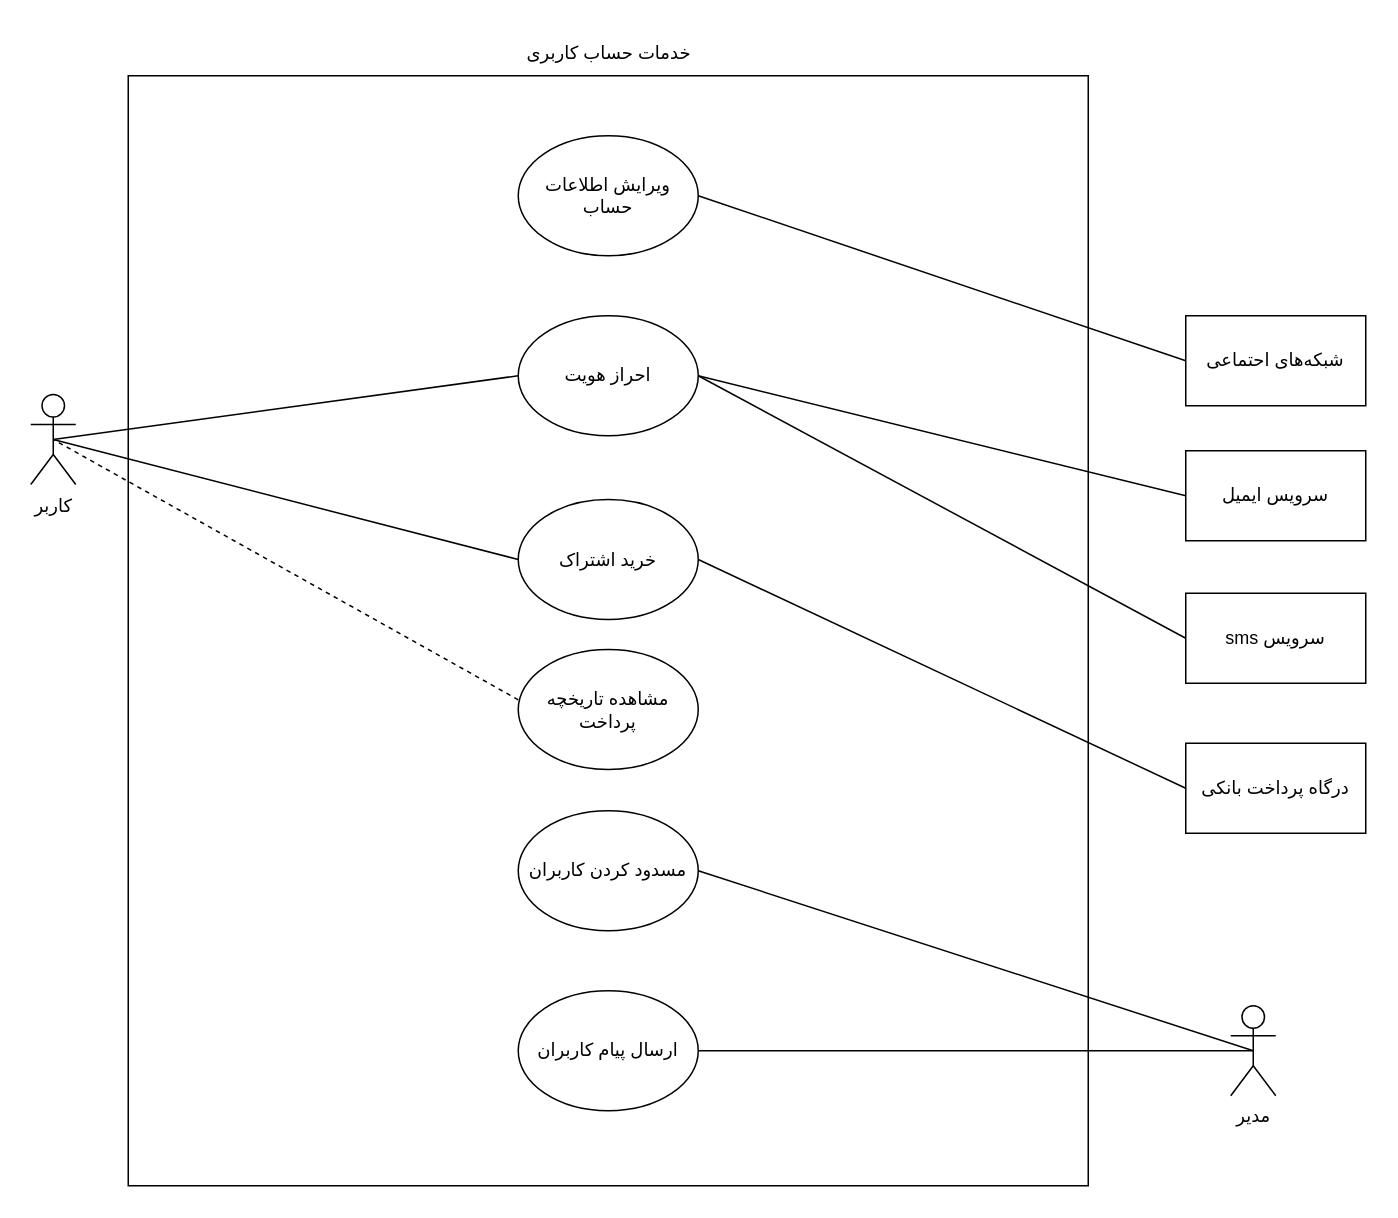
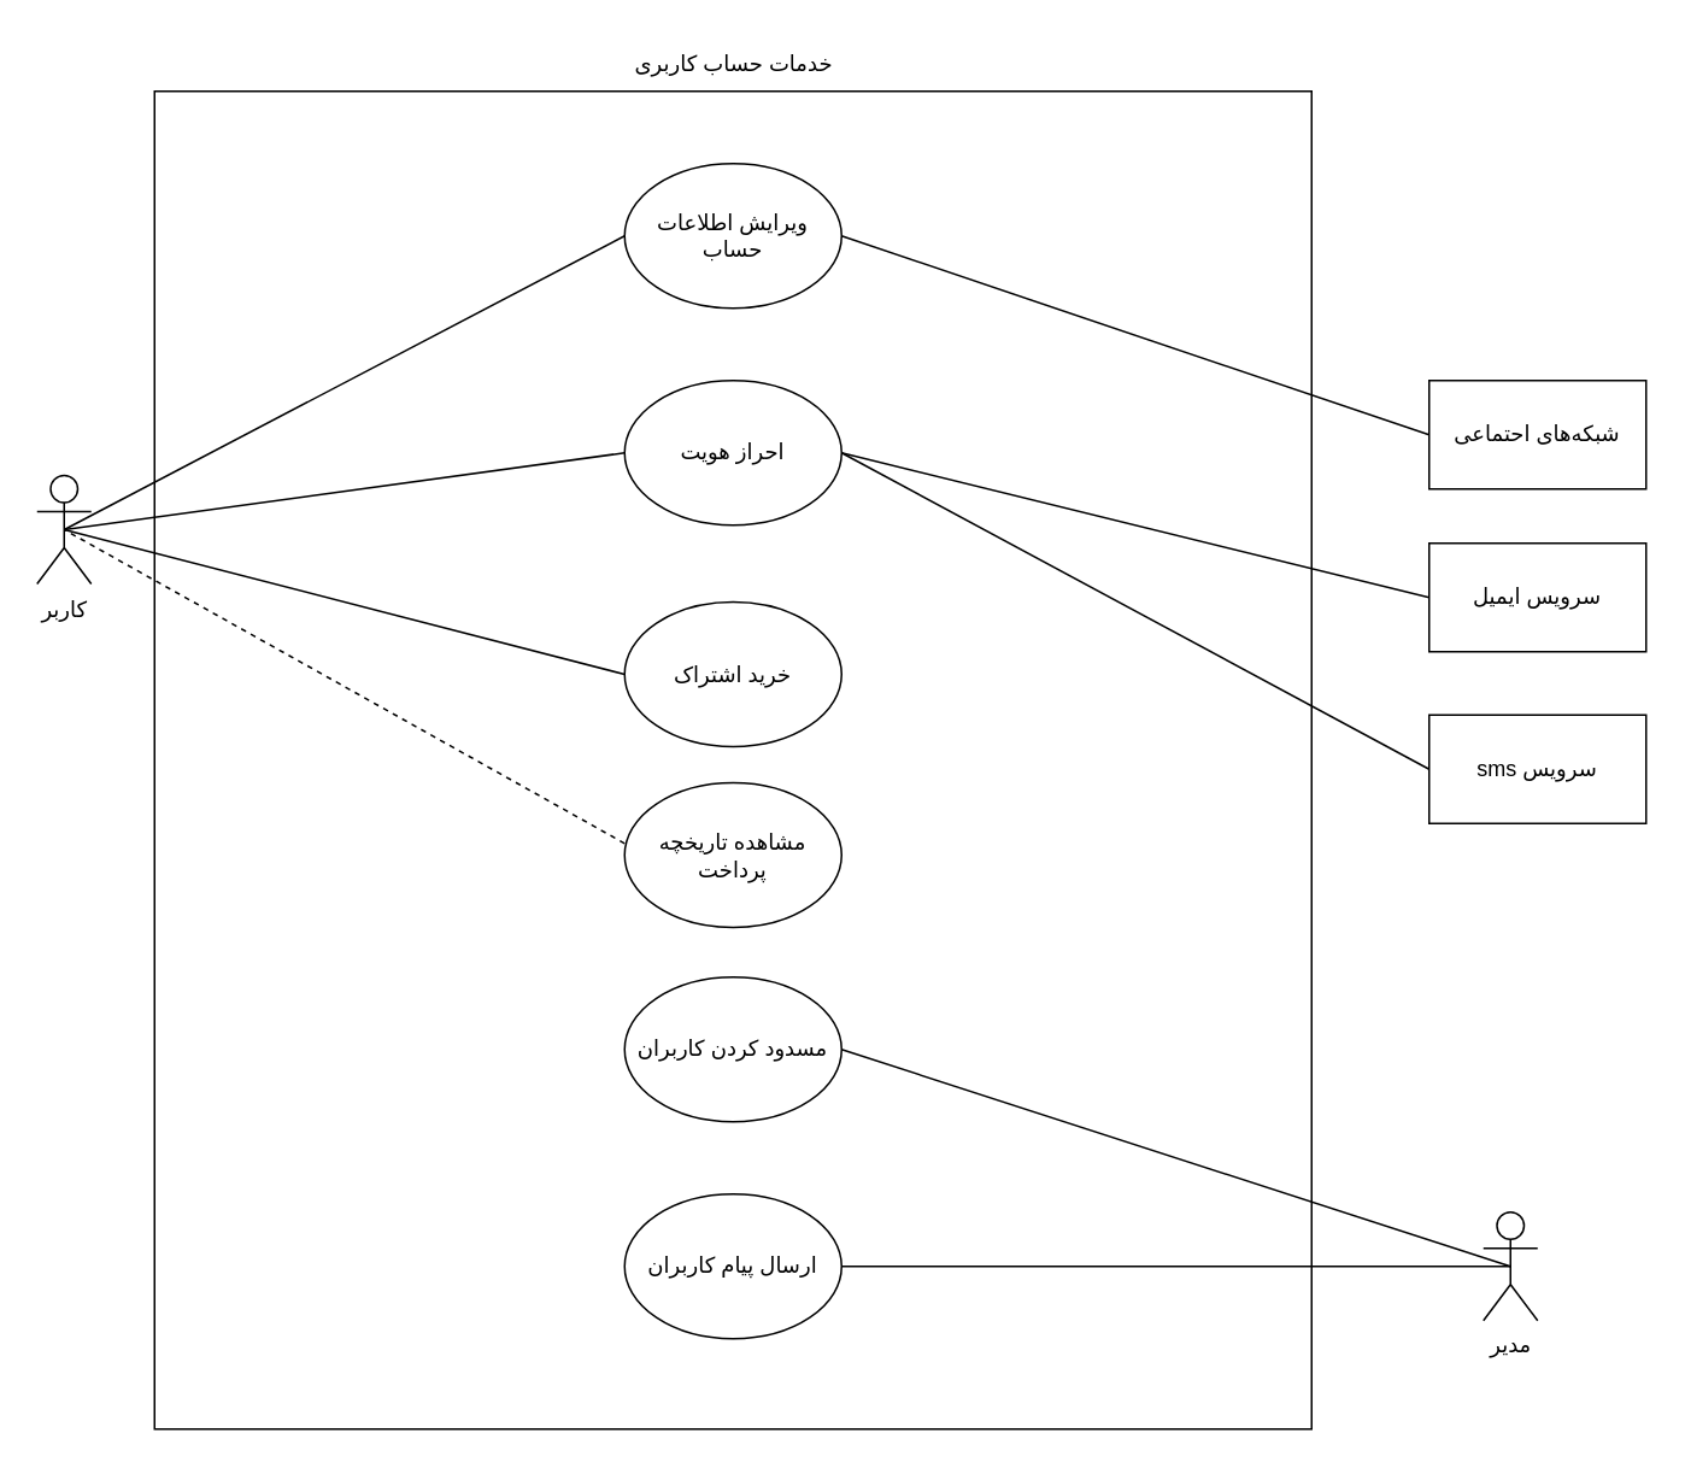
+ <mxCell id="25" value="" style="endArrow=none;html=1;rounded=0;exitX=0.5;exitY=0.5;exitDx=0;exitDy=0;exitPerimeter=0;entryX=0;entryY=0.5;entryDx=0;entryDy=0;" edge="1" parent="1" source="4" target="9"><mxGeometry width="50" height="50" relative="1" as="geometry"><mxPoint x="350" y="460" as="sourcePoint" /><mxPoint x="400" y="410" as="targetPoint" /></mxGeometry></mxCell>
- <mxCell id="19" value="" style="endArrow=none;html=1;rounded=0;entryX=0;entryY=0.5;entryDx=0;entryDy=0;exitX=1;exitY=0.5;exitDx=0;exitDy=0;" edge="1" parent="1" source="11" target="7"><mxGeometry width="50" height="50" relative="1" as="geometry"><mxPoint x="350" y="390" as="sourcePoint" /><mxPoint x="400" y="340" as="targetPoint" /></mxGeometry></mxCell>
- <mxCell id="7" value="درگاه پرداخت بانکی" style="rounded=0;whiteSpace=wrap;html=1;" vertex="1" parent="1"><mxGeometry x="790" y="495" width="120" height="60" as="geometry" /></mxCell>
